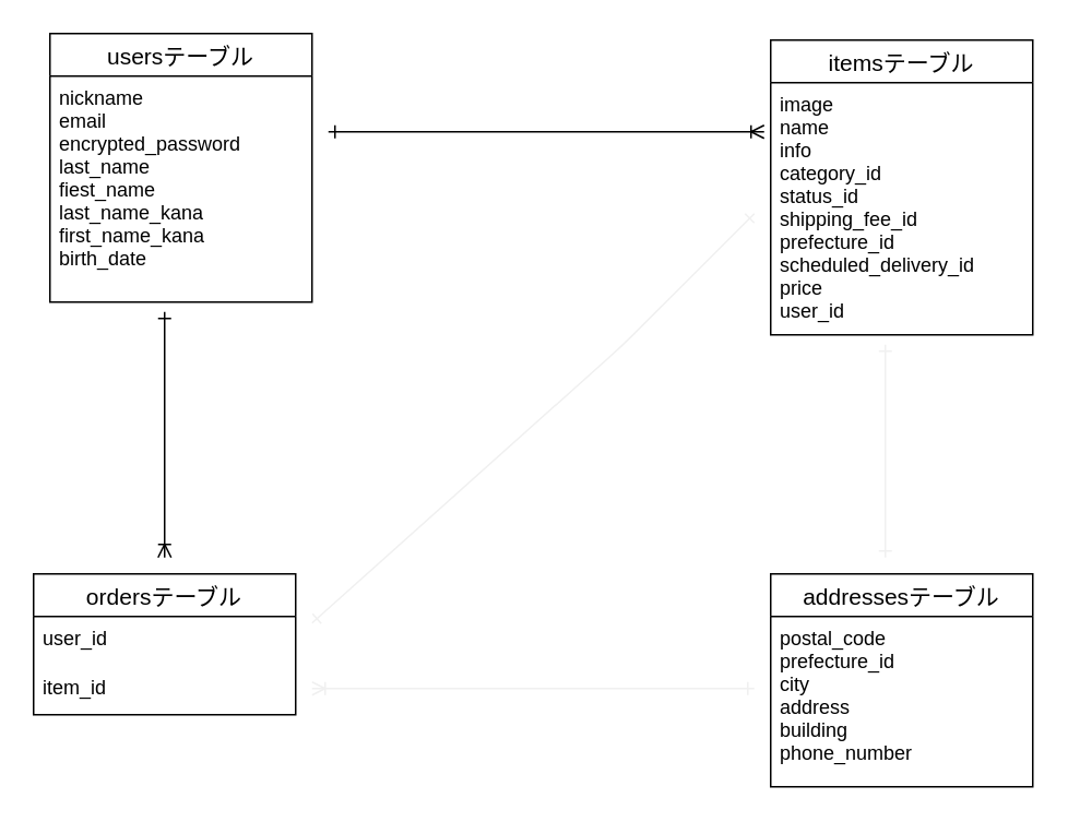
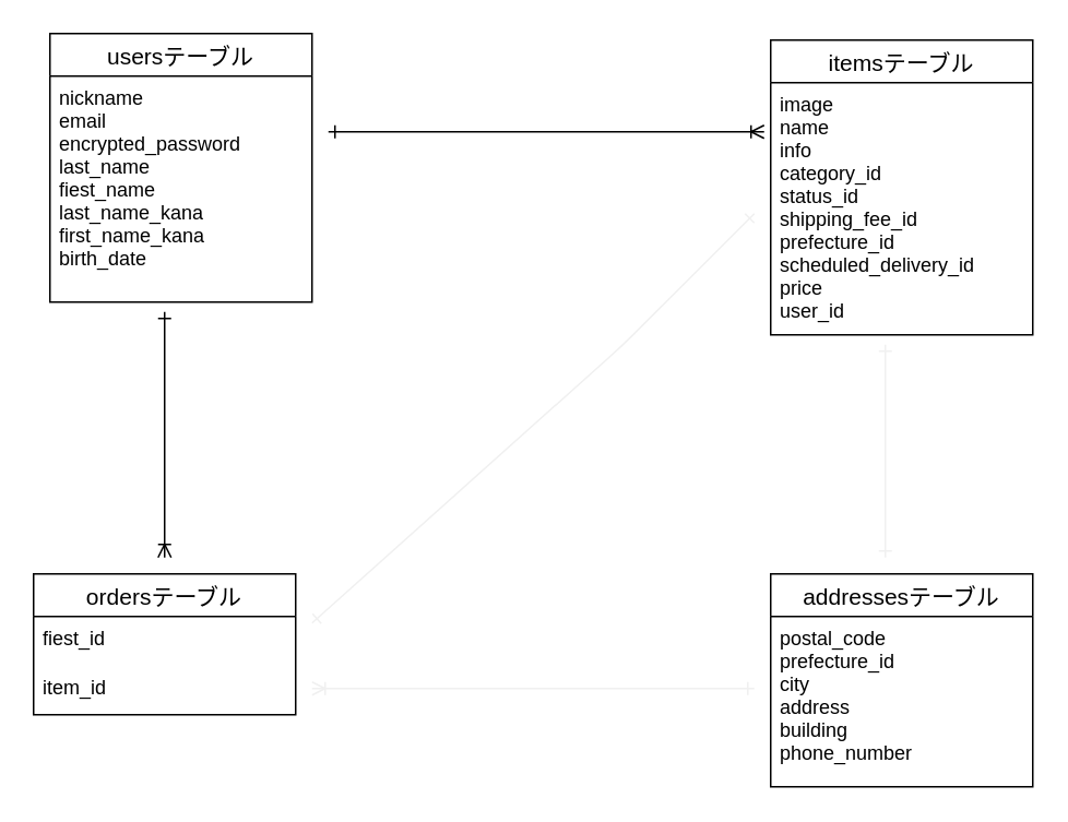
- <mxCell id="7" value="user_id" style="text;strokeColor=none;fillColor=none;spacingLeft=4;spacingRight=4;overflow=hidden;rotatable=0;points=[[0,0.5],[1,0.5]];portConstraint=eastwest;fontSize=12;" vertex="1" parent="6"><mxGeometry y="26" width="160" height="30" as="geometry" /></mxCell>
+ <mxCell id="7" value="fiest_id" style="text;strokeColor=none;fillColor=none;spacingLeft=4;spacingRight=4;overflow=hidden;rotatable=0;points=[[0,0.5],[1,0.5]];portConstraint=eastwest;fontSize=12;" vertex="1" parent="6"><mxGeometry y="26" width="160" height="30" as="geometry" /></mxCell>
